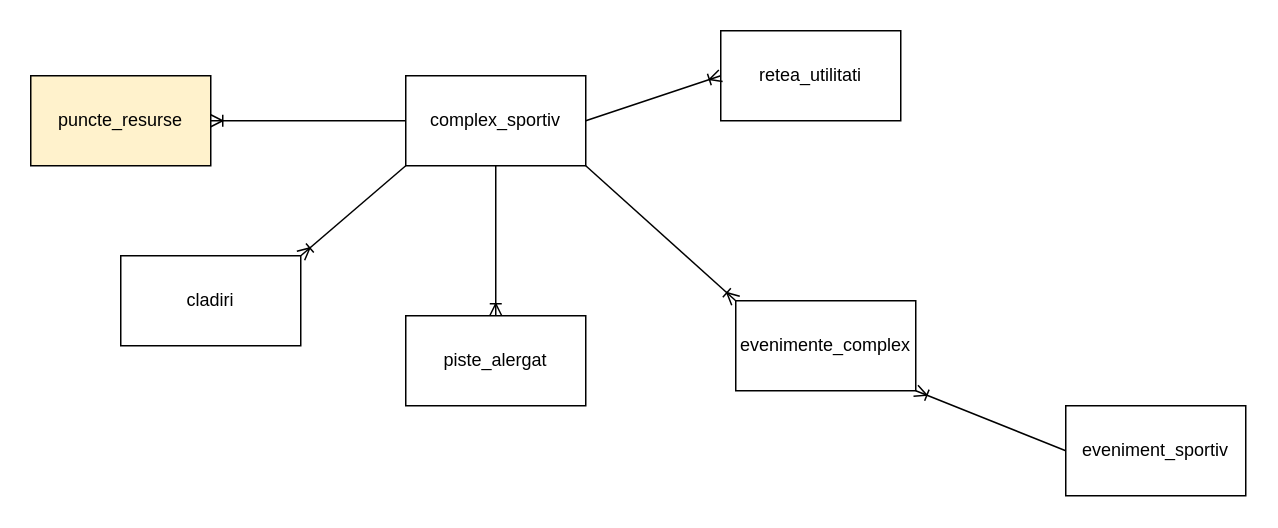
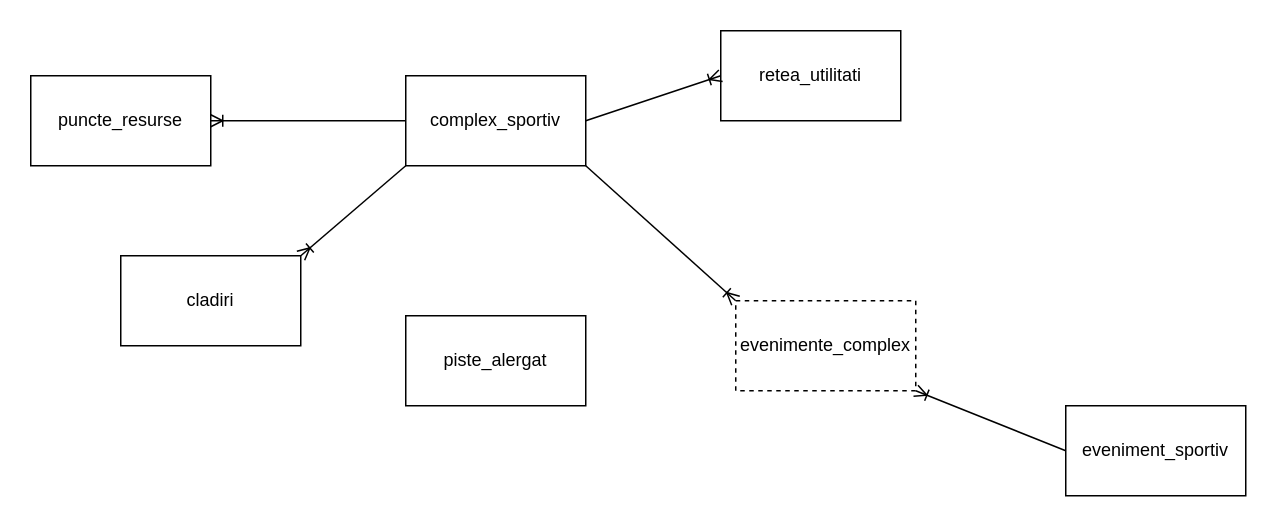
- <mxCell id="4" value="puncte_resurse" style="rounded=0;whiteSpace=wrap;html=1;fillColor=#fff2cc;" vertex="1" parent="1"><mxGeometry y="50" width="120" height="60" as="geometry" x="20" /></mxCell>
+ <mxCell id="4" value="puncte_resurse" style="rounded=0;whiteSpace=wrap;html=1;" vertex="1" parent="1"><mxGeometry y="50" width="120" height="60" as="geometry" x="20" /></mxCell>
- <mxCell id="11" value="" style="fontSize=12;html=1;endArrow=ERoneToMany;rounded=0;exitX=0.5;exitY=1;exitDx=0;exitDy=0;entryX=0.5;entryY=0;entryDx=0;entryDy=0;" edge="1" parent="1" source="2" target="5"><mxGeometry width="100" height="100" relative="1" as="geometry"><mxPoint x="400" y="90" as="sourcePoint" /><mxPoint x="490" y="190" as="targetPoint" /></mxGeometry></mxCell>
- <mxCell id="13" value="evenimente_complex" style="rounded=0;whiteSpace=wrap;html=1;" vertex="1" parent="1"><mxGeometry x="490" y="200" width="120" height="60" as="geometry" /></mxCell>
+ <mxCell id="13" value="evenimente_complex" style="rounded=0;whiteSpace=wrap;html=1;dashed=1;" vertex="1" parent="1"><mxGeometry x="490" y="200" width="120" height="60" as="geometry" /></mxCell>
